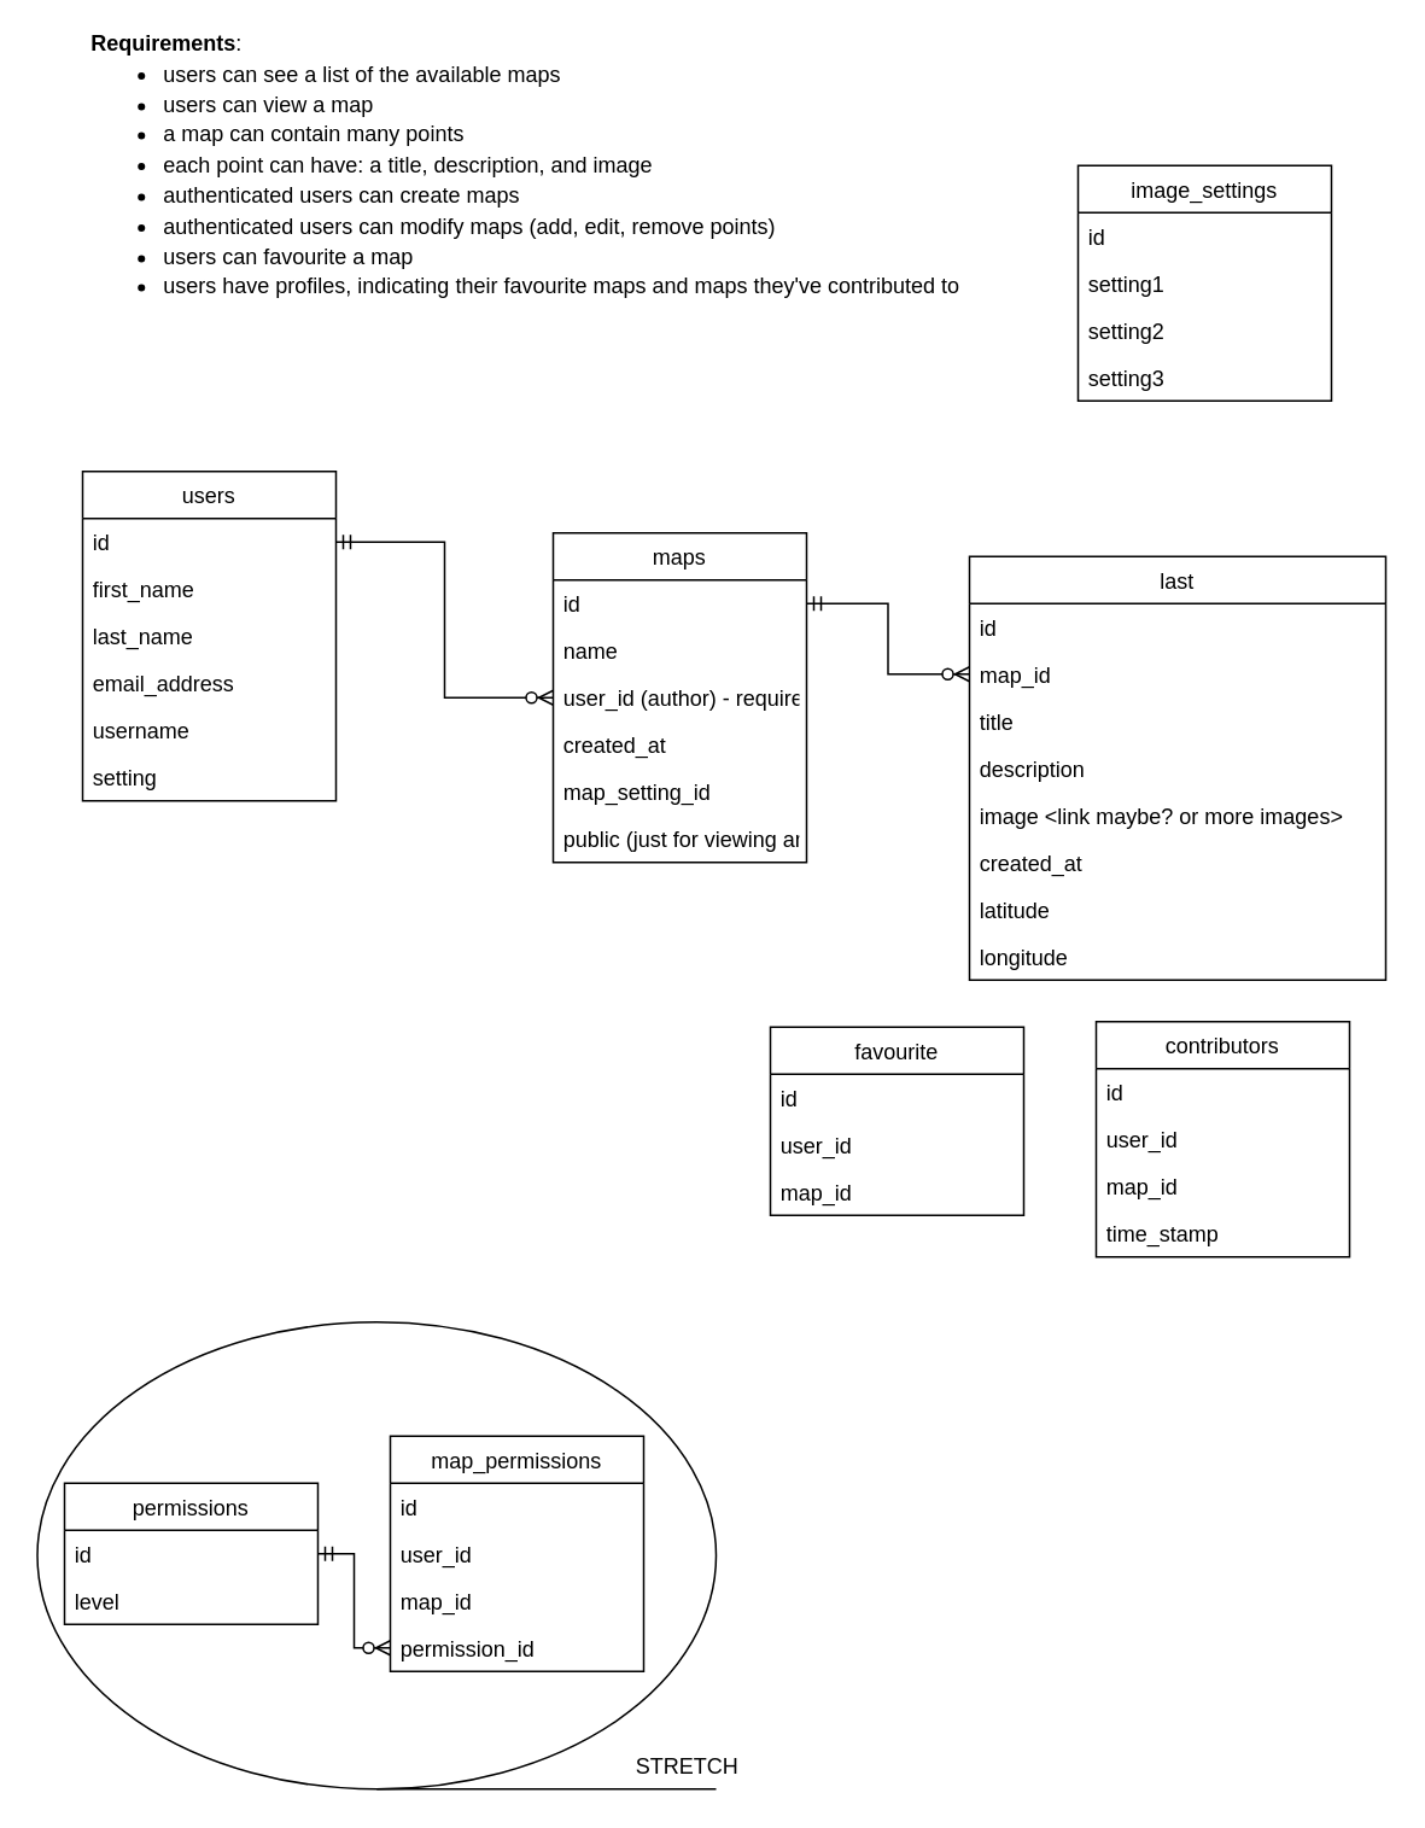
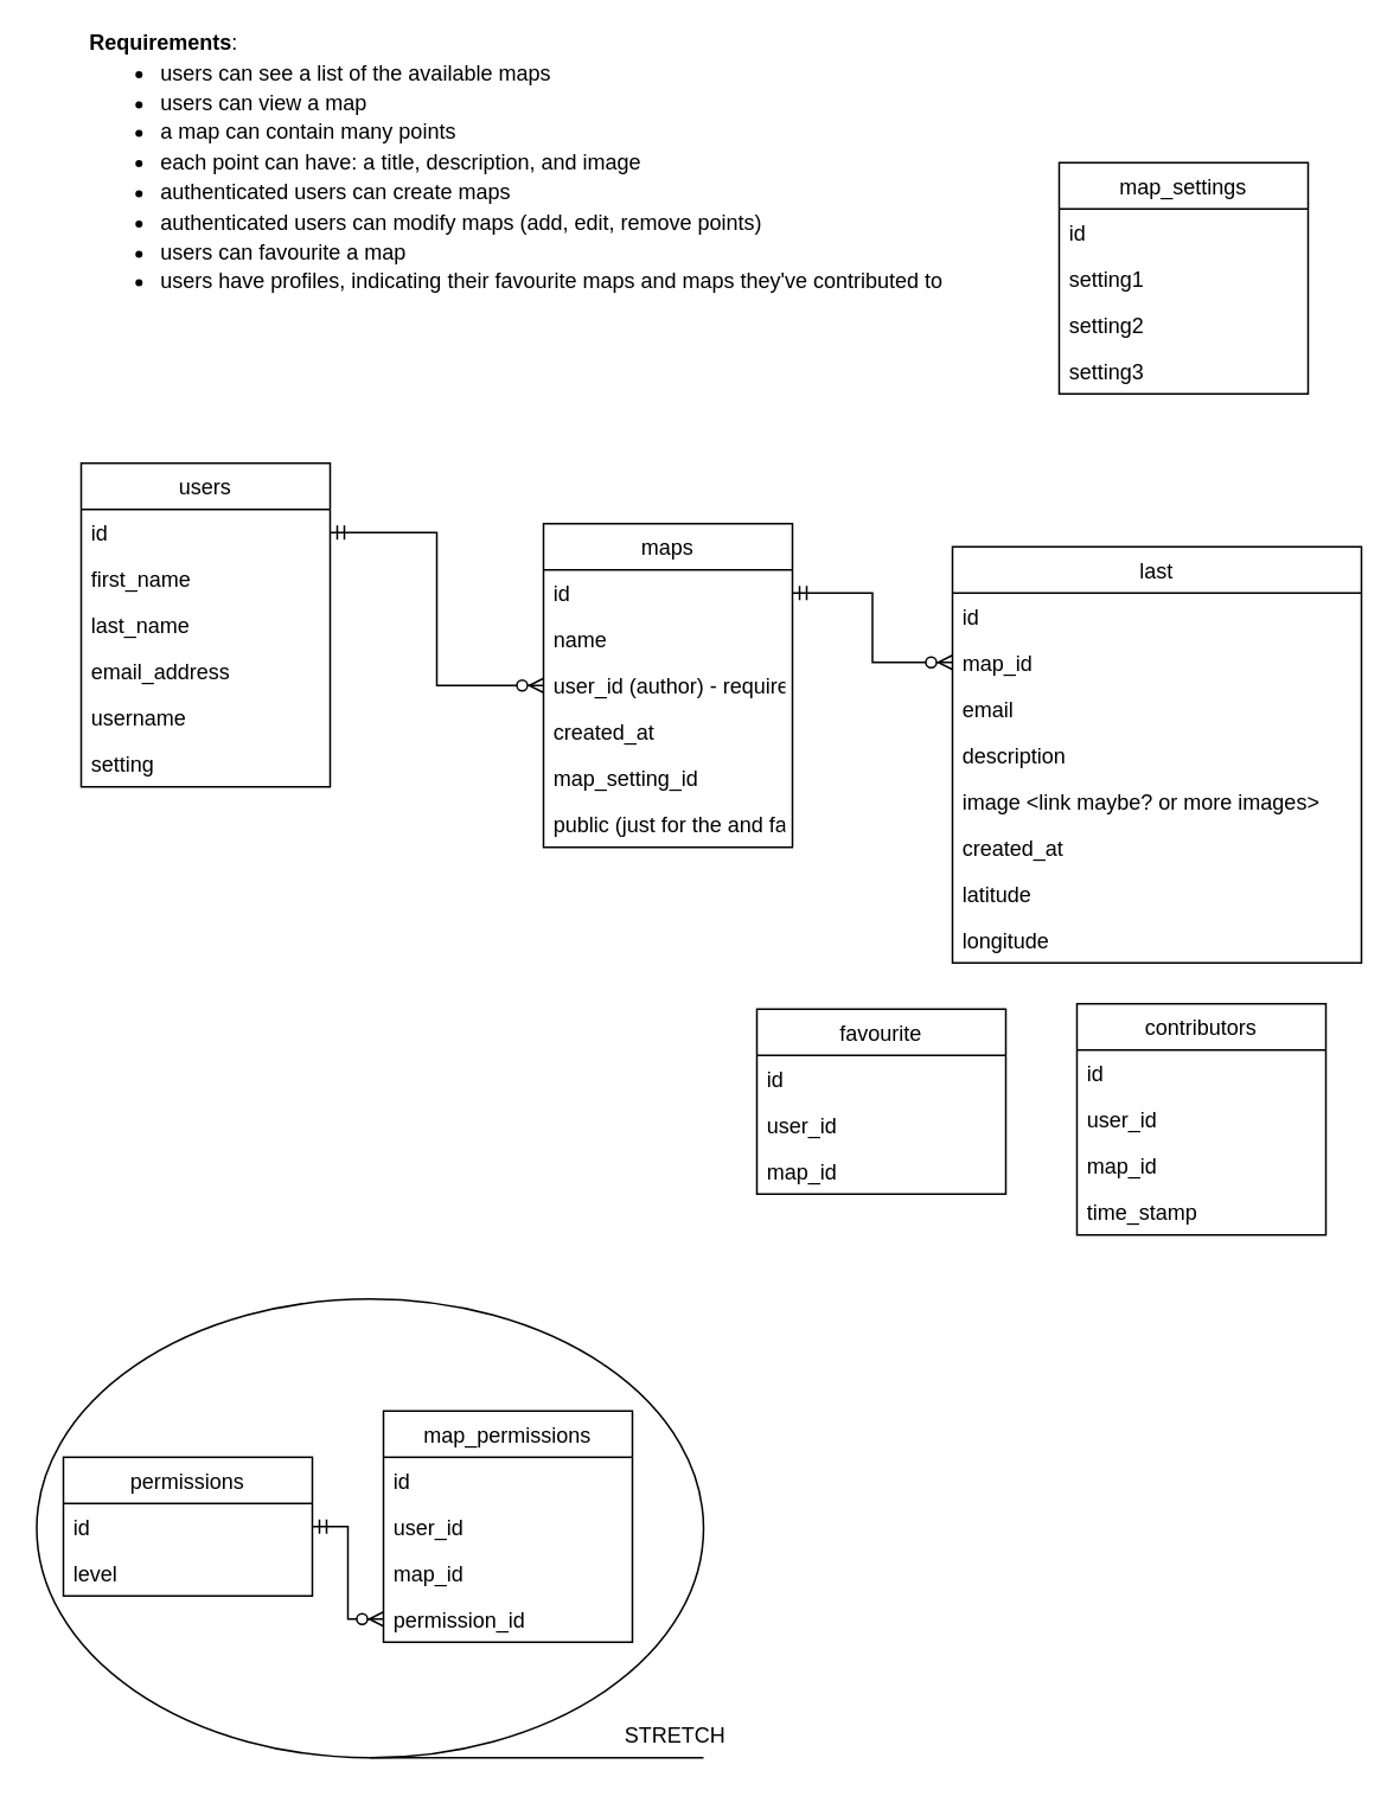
- <mxCell id="27" value="image_settings" style="swimlane;fontStyle=0;childLayout=stackLayout;horizontal=1;startSize=26;fillColor=none;horizontalStack=0;resizeParent=1;resizeParentMax=0;resizeLast=0;collapsible=1;marginBottom=0;" vertex="1" parent="1"><mxGeometry x="595" y="91" width="140" height="130" as="geometry" /></mxCell>
+ <mxCell id="27" value="map_settings" style="swimlane;fontStyle=0;childLayout=stackLayout;horizontal=1;startSize=26;fillColor=none;horizontalStack=0;resizeParent=1;resizeParentMax=0;resizeLast=0;collapsible=1;marginBottom=0;" vertex="1" parent="1"><mxGeometry x="595" y="91" width="140" height="130" as="geometry" /></mxCell>
- <mxCell id="20" value="title" style="text;strokeColor=none;fillColor=none;align=left;verticalAlign=top;spacingLeft=4;spacingRight=4;overflow=hidden;rotatable=0;points=[[0,0.5],[1,0.5]];portConstraint=eastwest;" vertex="1" parent="17"><mxGeometry y="78" width="230" height="26" as="geometry" /></mxCell>
+ <mxCell id="20" value="email" style="text;strokeColor=none;fillColor=none;align=left;verticalAlign=top;spacingLeft=4;spacingRight=4;overflow=hidden;rotatable=0;points=[[0,0.5],[1,0.5]];portConstraint=eastwest;" vertex="1" parent="17"><mxGeometry y="78" width="230" height="26" as="geometry" /></mxCell>
- <mxCell id="16" value="public (just for viewing and favouriting)" style="text;strokeColor=none;fillColor=none;align=left;verticalAlign=top;spacingLeft=4;spacingRight=4;overflow=hidden;rotatable=0;points=[[0,0.5],[1,0.5]];portConstraint=eastwest;" vertex="1" parent="10"><mxGeometry y="156" width="140" height="26" as="geometry" /></mxCell>
+ <mxCell id="16" value="public (just for the and favouriting)" style="text;strokeColor=none;fillColor=none;align=left;verticalAlign=top;spacingLeft=4;spacingRight=4;overflow=hidden;rotatable=0;points=[[0,0.5],[1,0.5]];portConstraint=eastwest;" vertex="1" parent="10"><mxGeometry y="156" width="140" height="26" as="geometry" /></mxCell>
